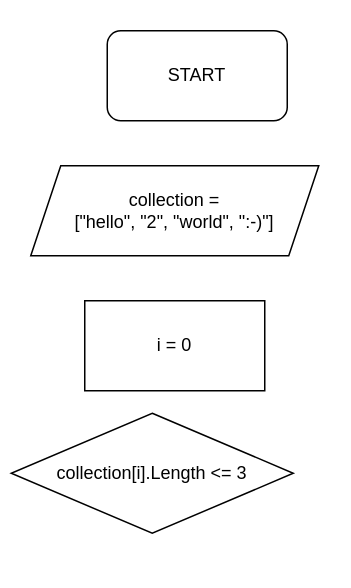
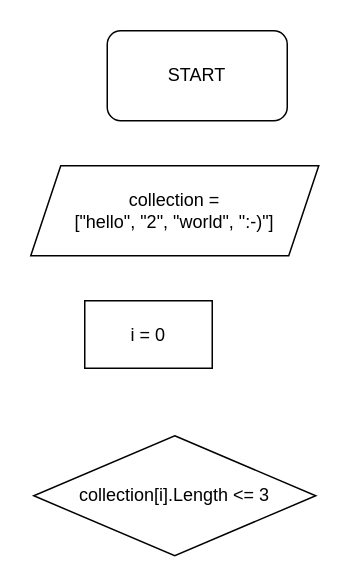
- <mxCell id="5" value="i = 0&lt;br&gt;" style="rounded=0;whiteSpace=wrap;html=1;" vertex="1" parent="1"><mxGeometry x="56" y="200" width="120" height="60" as="geometry" /></mxCell>
+ <mxCell id="5" value="i = 0&lt;br&gt;" style="rounded=0;whiteSpace=wrap;html=1;" vertex="1" parent="1"><mxGeometry x="56" y="200" width="85" height="45" as="geometry" /></mxCell>
- <mxCell id="4" value="collection[i].Length &amp;lt;= 3" style="rhombus;whiteSpace=wrap;html=1;" vertex="1" parent="1"><mxGeometry x="7" y="275" width="188" height="80" as="geometry" /></mxCell>
+ <mxCell id="4" value="collection[i].Length &amp;lt;= 3" style="rhombus;whiteSpace=wrap;html=1;" vertex="1" parent="1"><mxGeometry x="22" y="290" width="188" height="80" as="geometry" /></mxCell>
